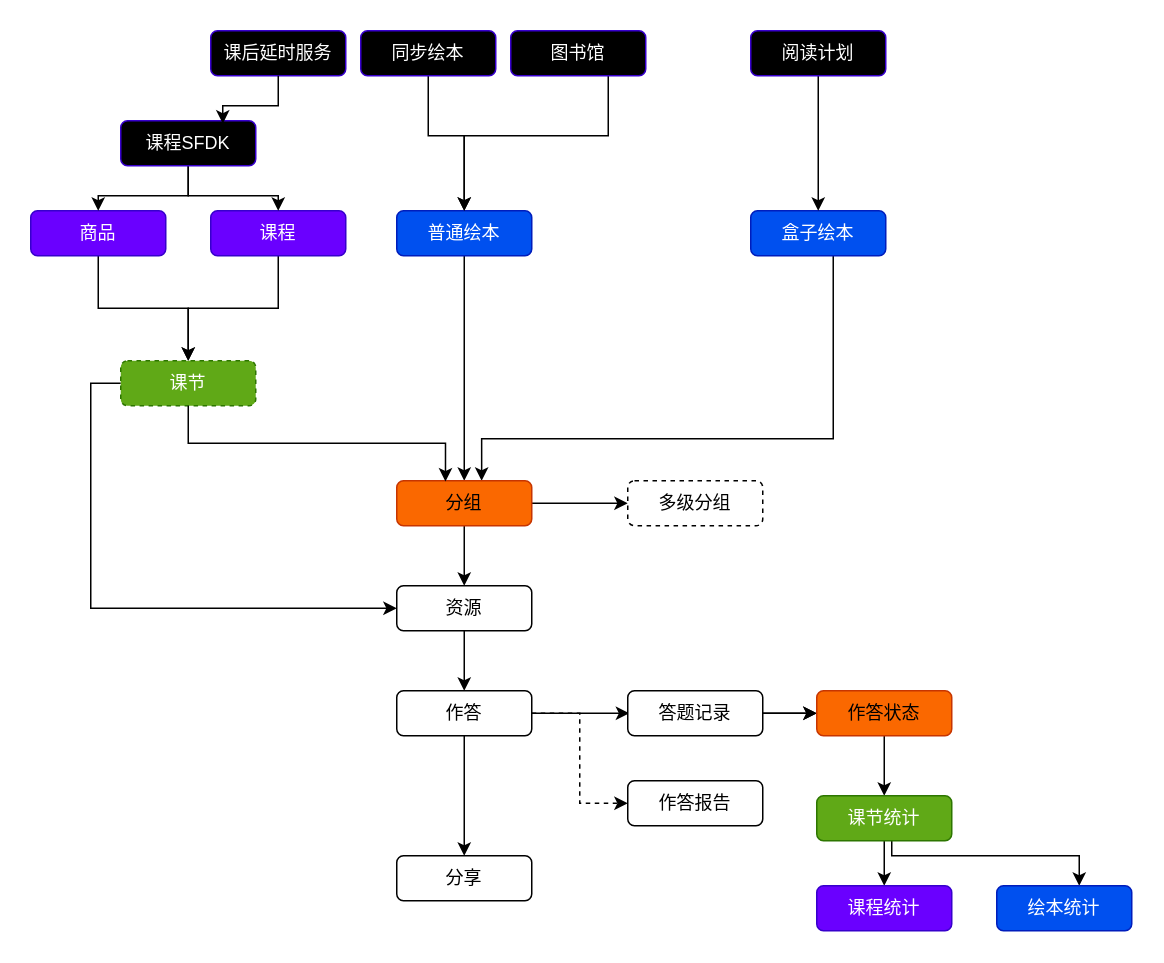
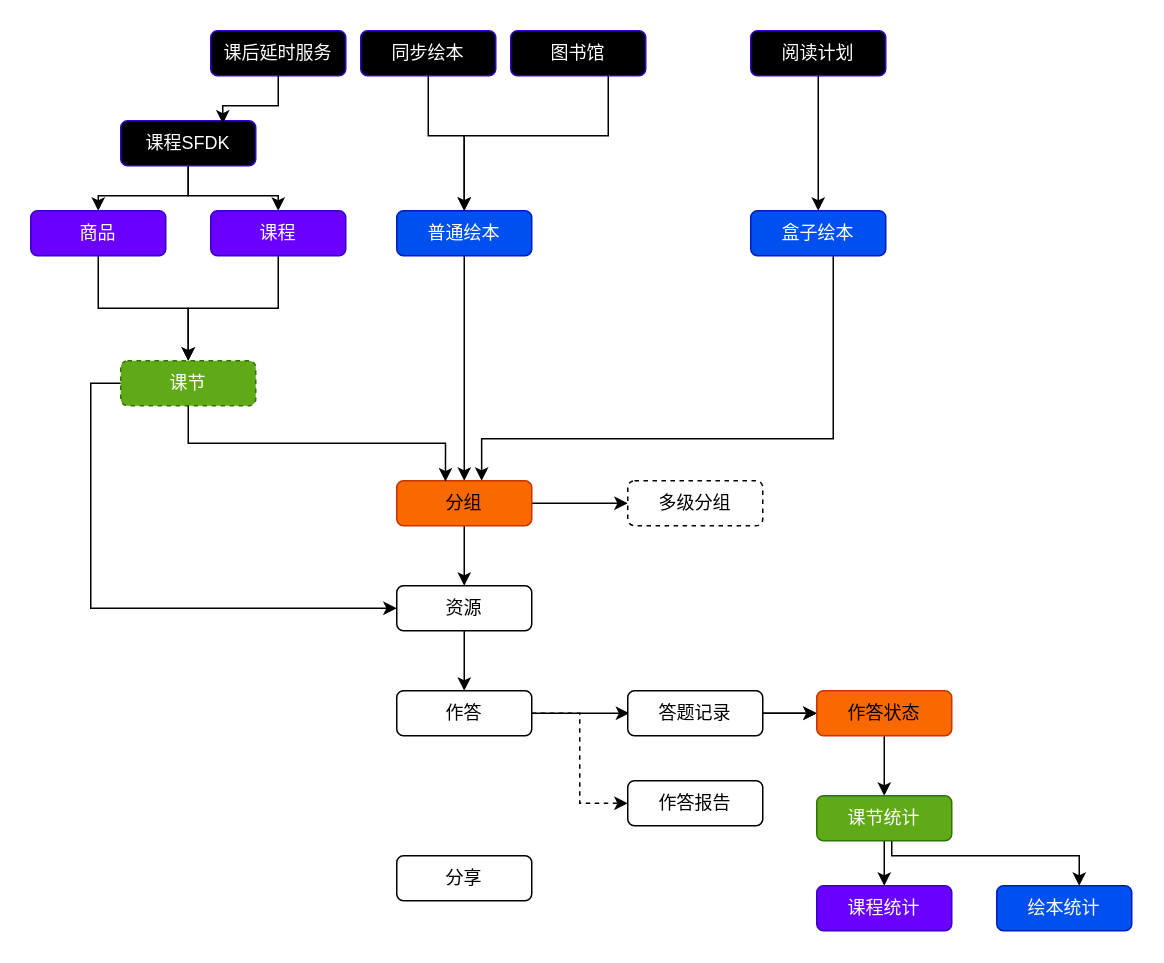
- <mxCell id="17" style="edgeStyle=orthogonalEdgeStyle;rounded=0;orthogonalLoop=1;jettySize=auto;html=1;entryX=0.5;entryY=0;entryDx=0;entryDy=0;" parent="1" source="20" target="21" edge="1"><mxGeometry relative="1" as="geometry" /></mxCell>
